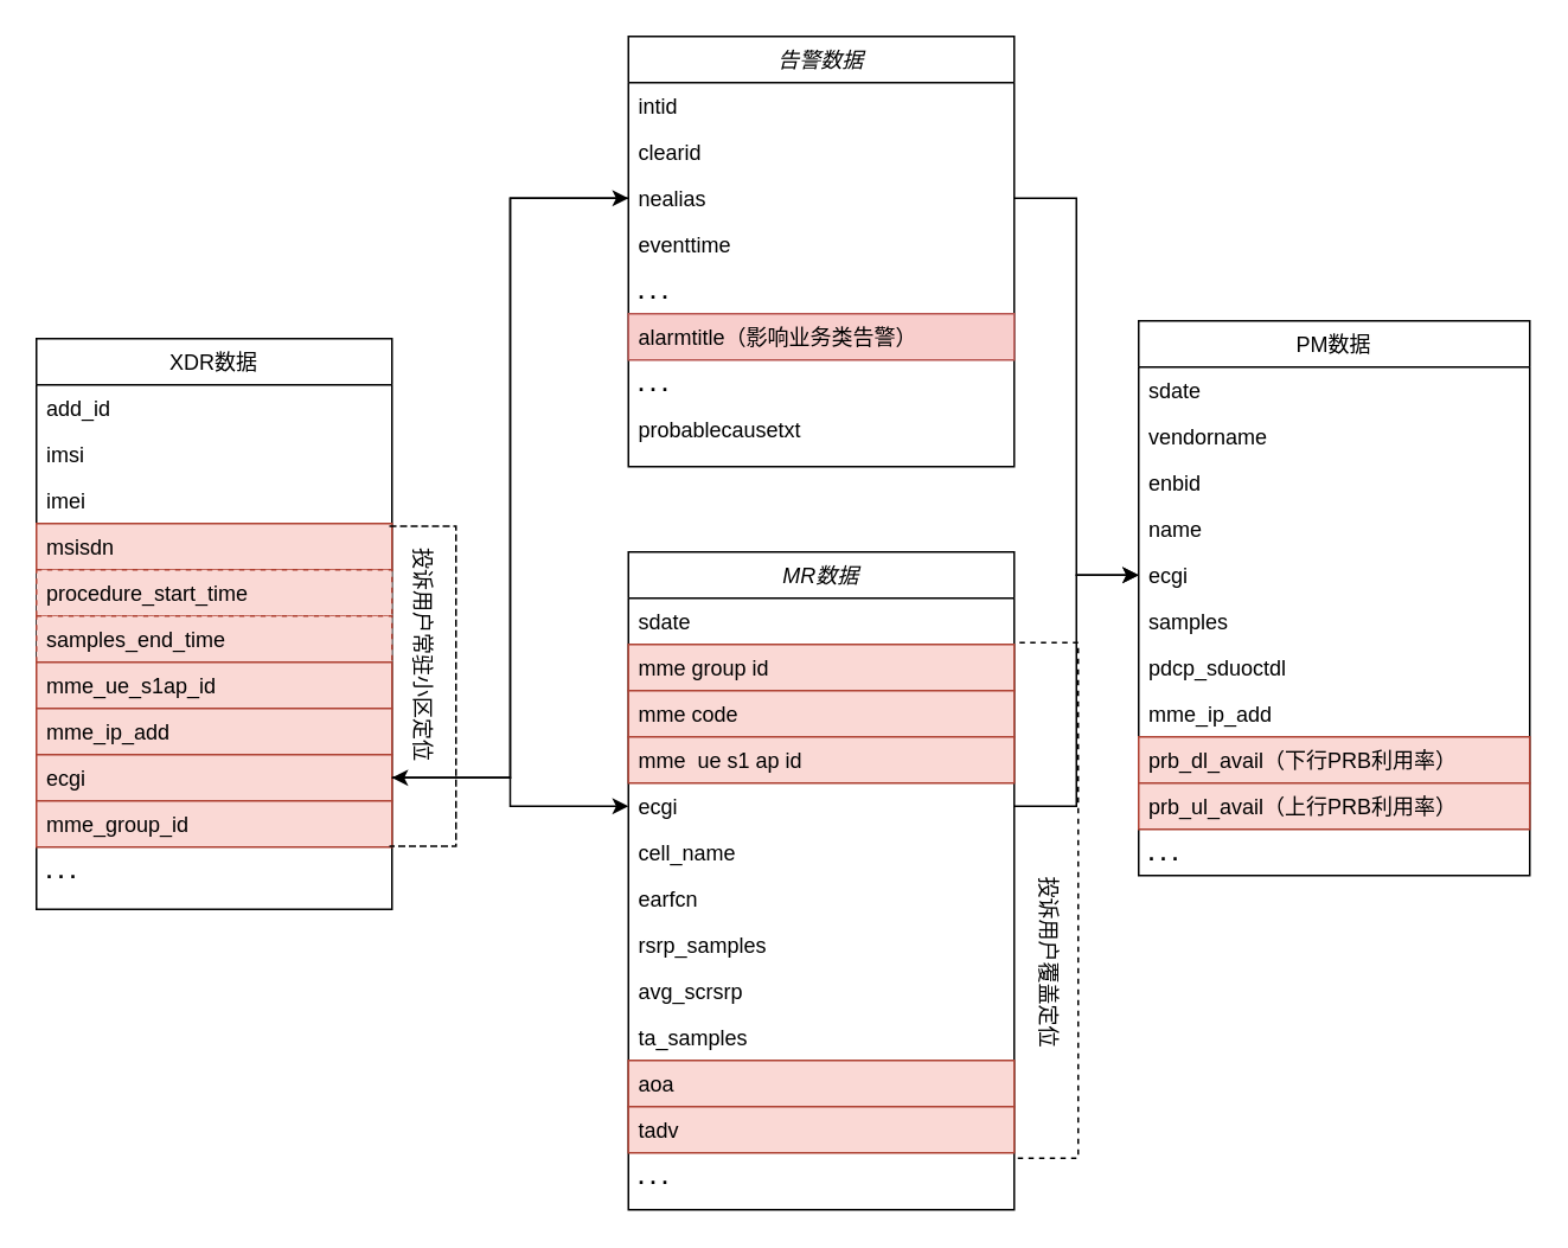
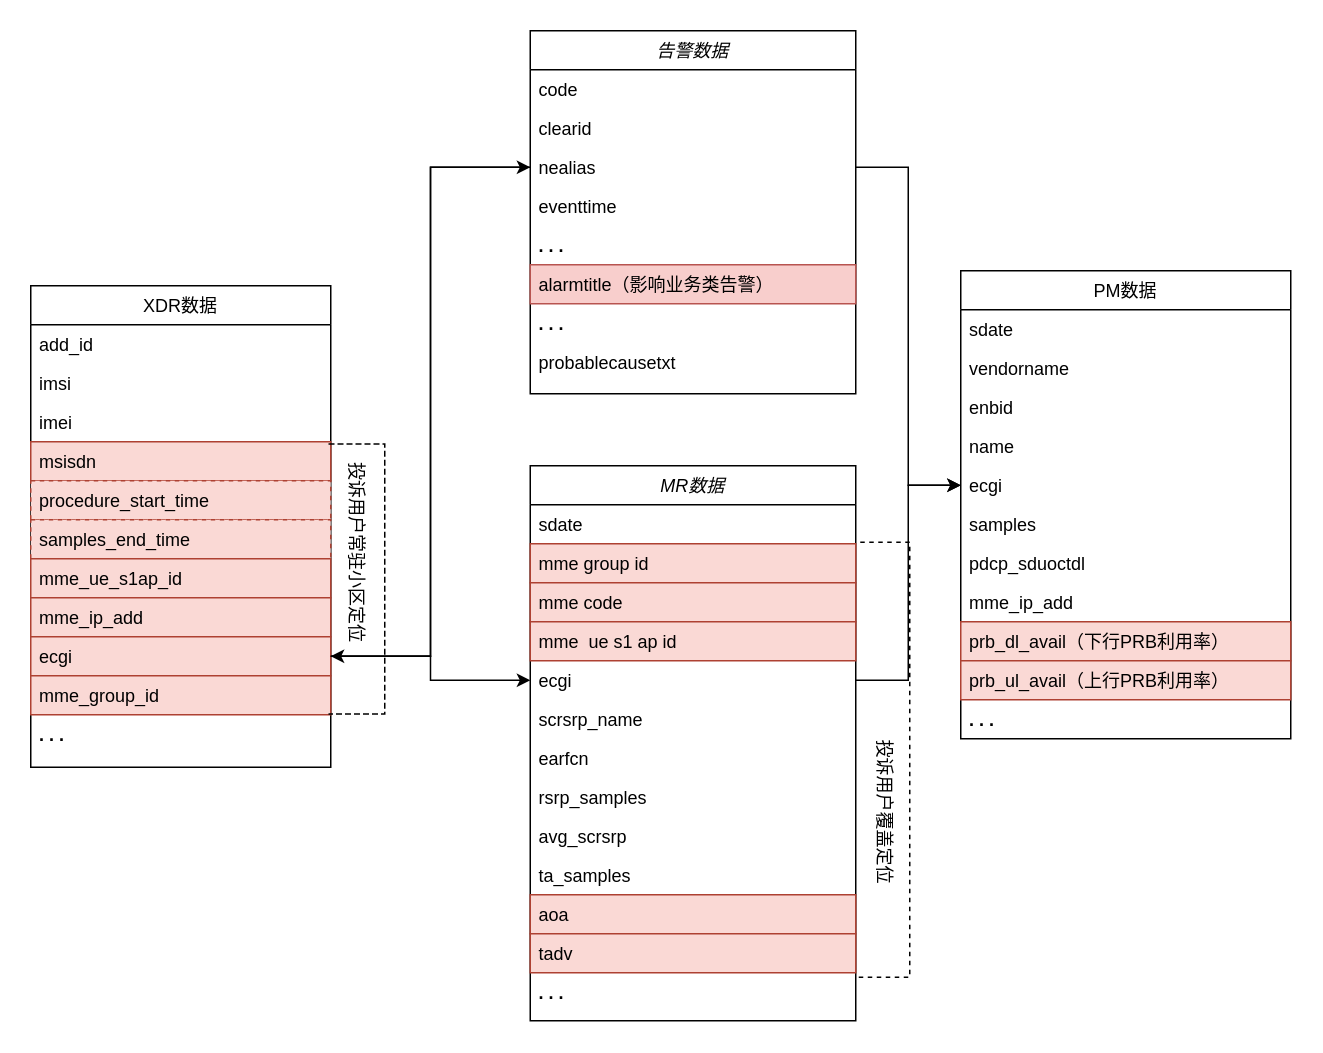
- <mxCell id="3" value="intid" style="text;align=left;verticalAlign=top;spacingLeft=4;spacingRight=4;overflow=hidden;rotatable=0;points=[[0,0.5],[1,0.5]];portConstraint=eastwest;" parent="2" vertex="1"><mxGeometry y="26" width="217" height="26" as="geometry" /></mxCell>
+ <mxCell id="3" value="code" style="text;align=left;verticalAlign=top;spacingLeft=4;spacingRight=4;overflow=hidden;rotatable=0;points=[[0,0.5],[1,0.5]];portConstraint=eastwest;" parent="2" vertex="1"><mxGeometry y="26" width="217" height="26" as="geometry" /></mxCell>
- <mxCell id="29" value="cell_name" style="text;align=left;verticalAlign=top;spacingLeft=4;spacingRight=4;overflow=hidden;rotatable=0;points=[[0,0.5],[1,0.5]];portConstraint=eastwest;rounded=0;shadow=0;html=0;" vertex="1" parent="23"><mxGeometry y="156" width="217" height="26" as="geometry" /></mxCell>
+ <mxCell id="29" value="scrsrp_name" style="text;align=left;verticalAlign=top;spacingLeft=4;spacingRight=4;overflow=hidden;rotatable=0;points=[[0,0.5],[1,0.5]];portConstraint=eastwest;rounded=0;shadow=0;html=0;" vertex="1" parent="23"><mxGeometry y="156" width="217" height="26" as="geometry" /></mxCell>
